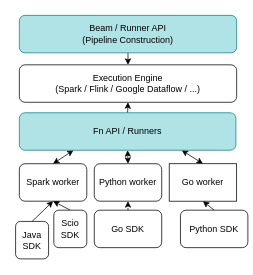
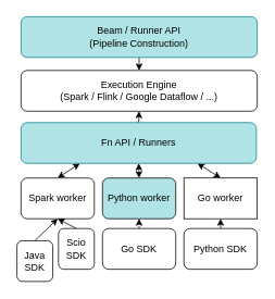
- <mxCell id="9" value="Python worker" style="rounded=1;whiteSpace=wrap;html=1;" parent="1" vertex="1"><mxGeometry x="125" y="218" width="90" height="50" as="geometry" /></mxCell>
+ <mxCell id="9" value="Python worker" style="rounded=1;whiteSpace=wrap;html=1;fillColor=#b0e3e6;" parent="1" vertex="1"><mxGeometry x="125" y="218" width="90" height="50" as="geometry" /></mxCell>
- <mxCell id="15" value="Python SDK" style="rounded=1;whiteSpace=wrap;html=1;" parent="1" vertex="1"><mxGeometry x="240" y="280" width="90" height="50" as="geometry" /></mxCell>
+ <mxCell id="15" value="Python SDK" style="rounded=1;whiteSpace=wrap;html=1;" parent="1" vertex="1"><mxGeometry x="225" y="280" width="90" height="50" as="geometry" /></mxCell>
